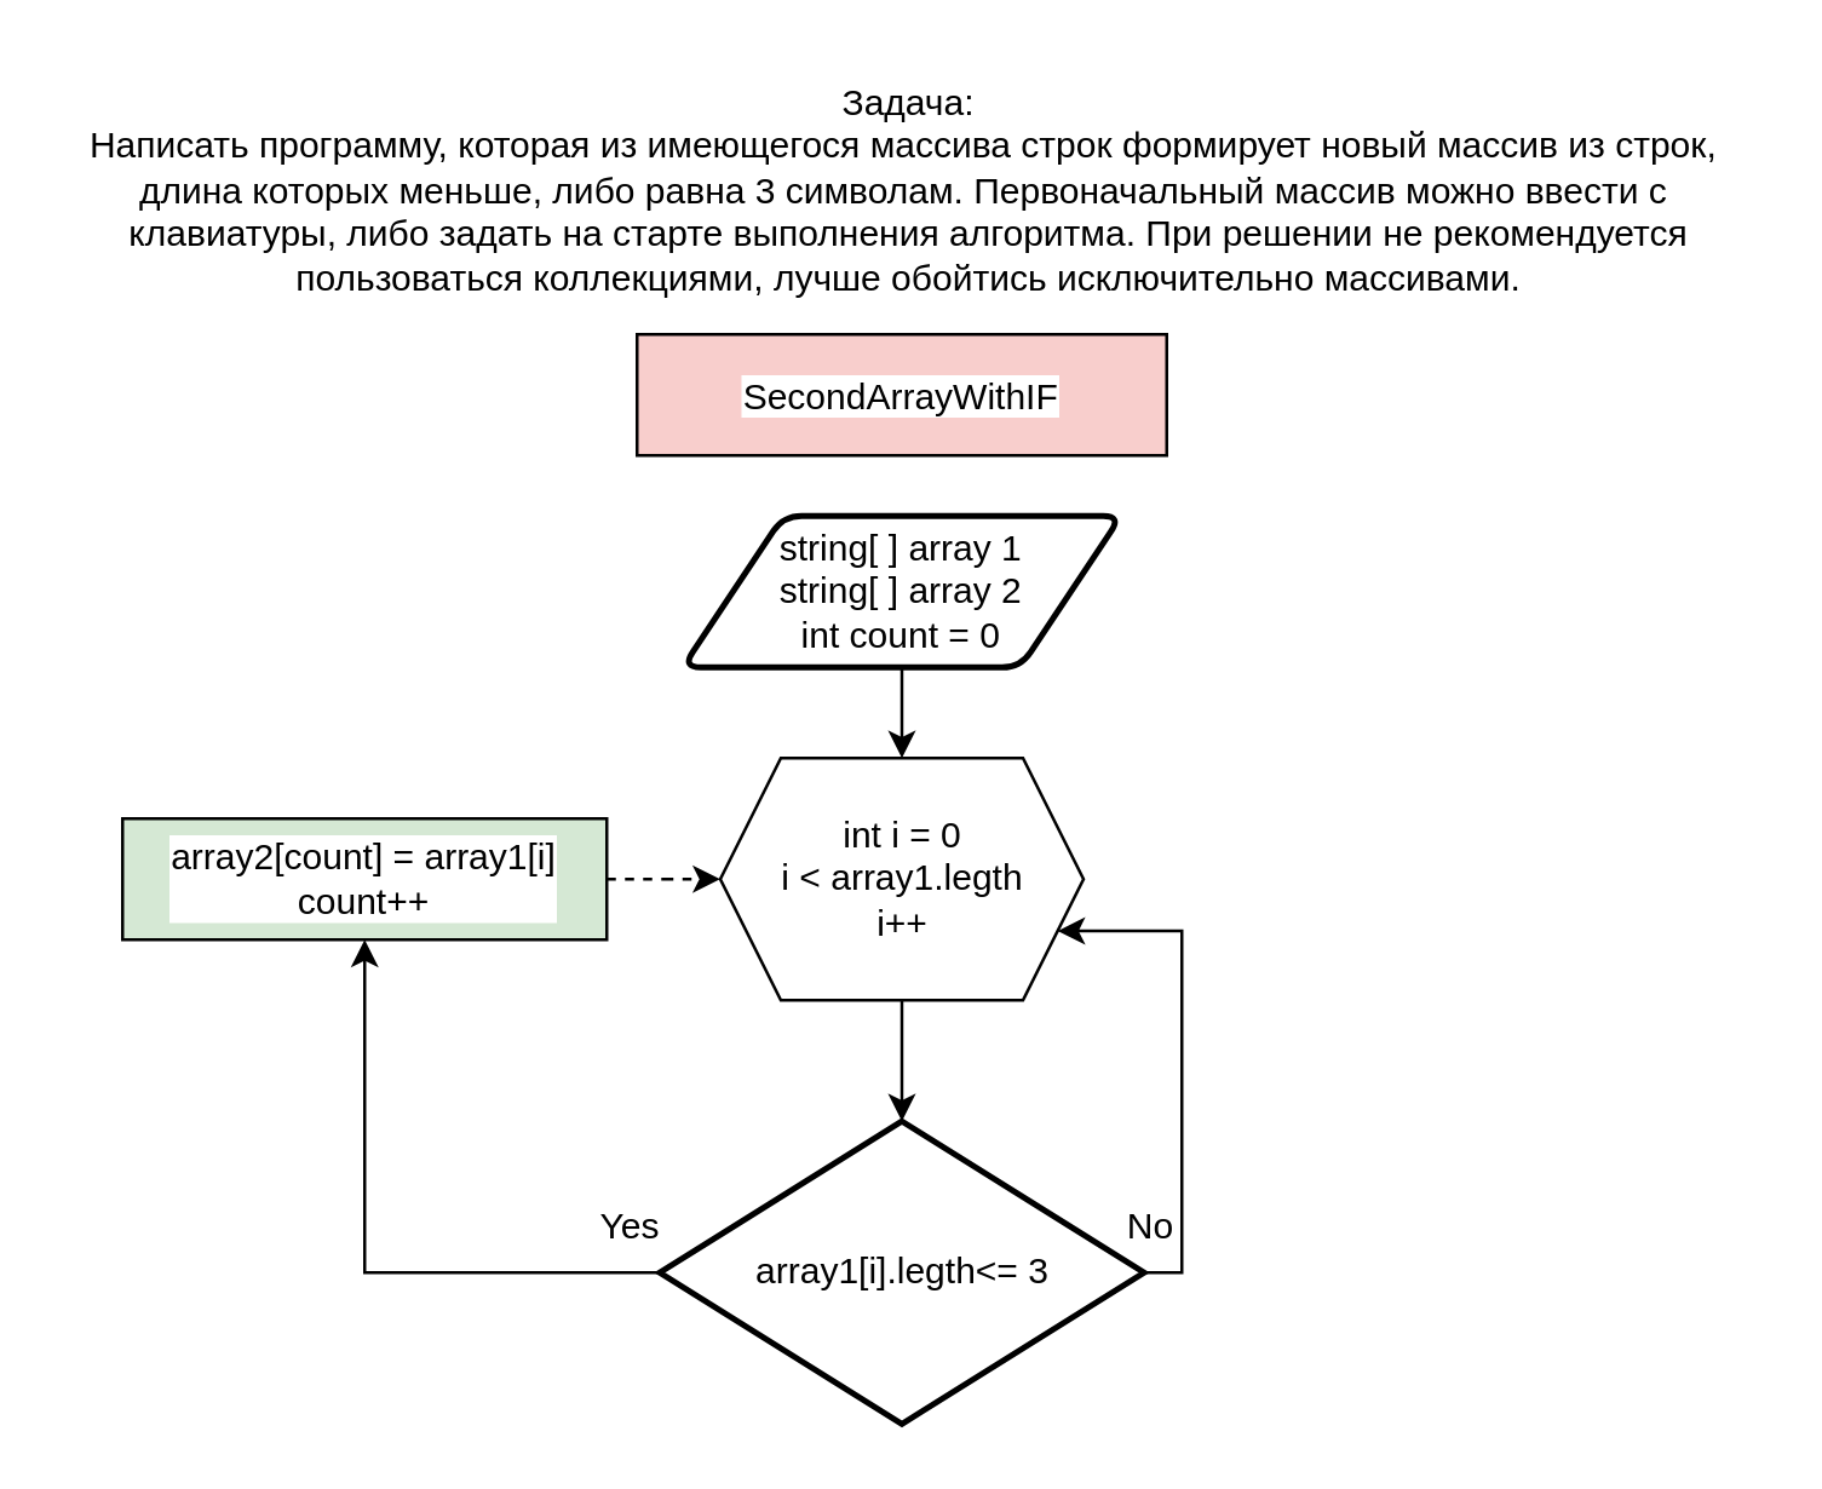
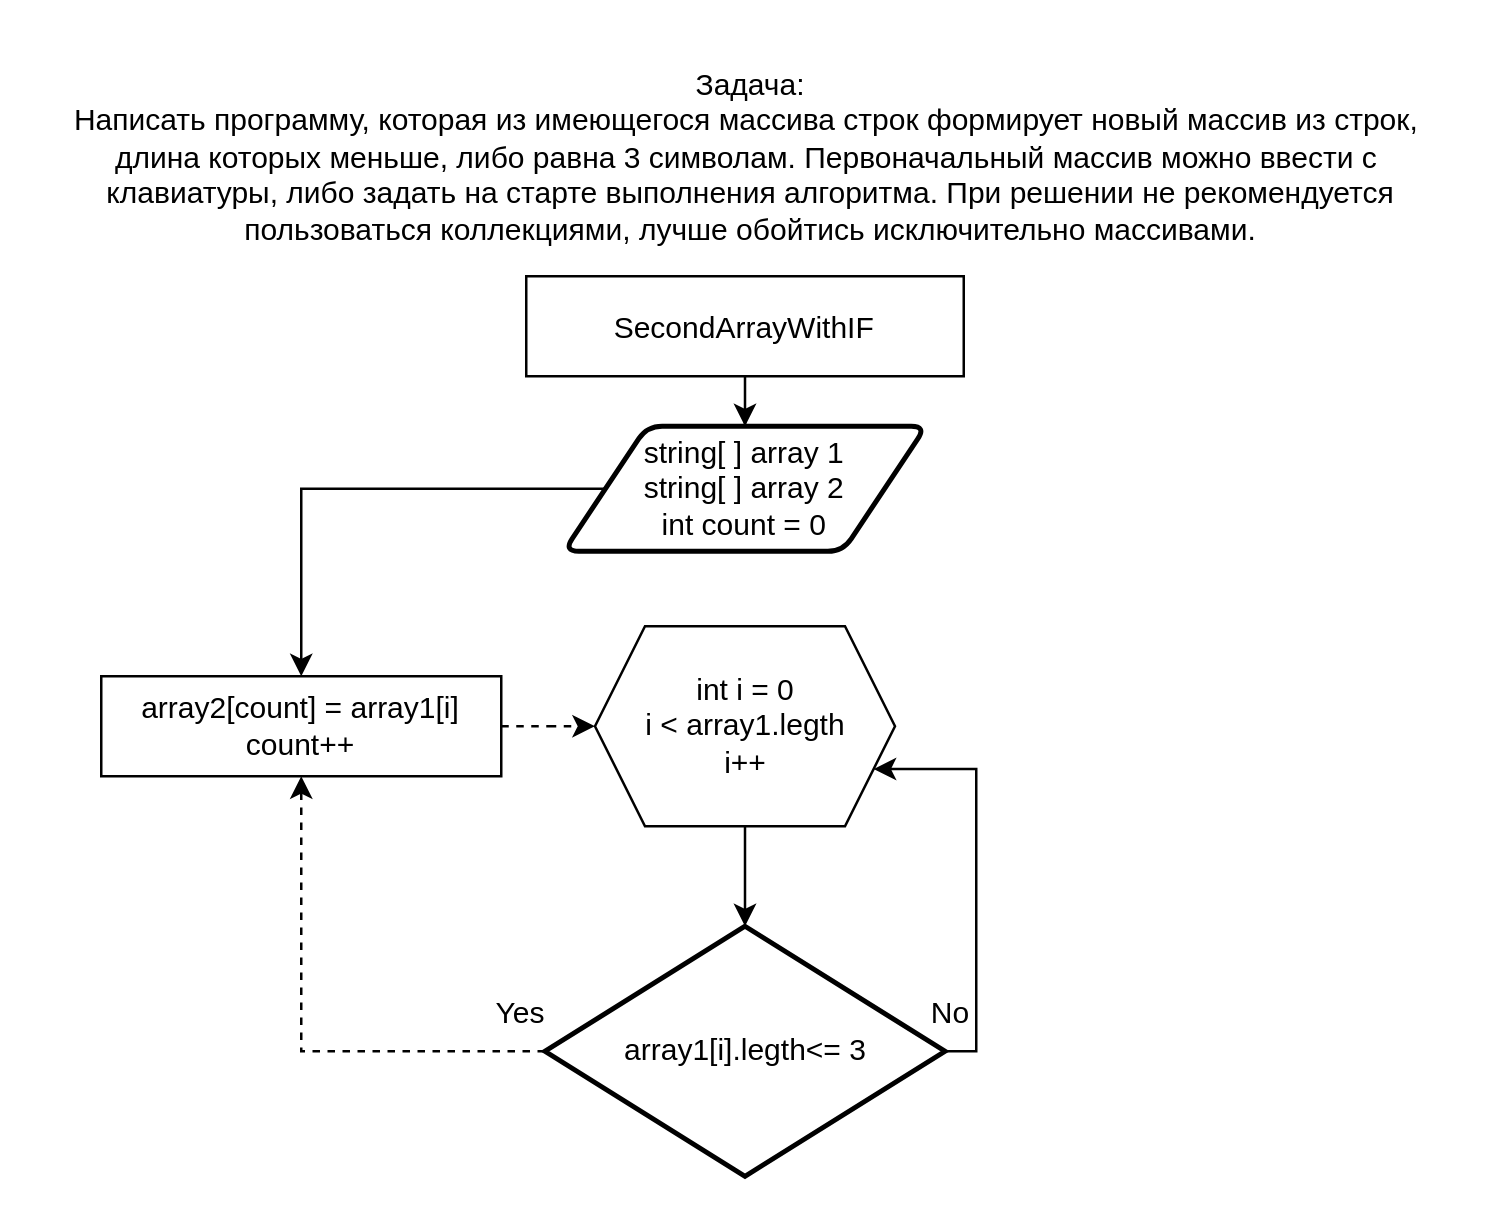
- <mxCell id="6" value="&lt;div style=&quot;line-height: 22px;&quot;&gt;&lt;span style=&quot;background-color: rgb(255, 255, 255);&quot;&gt;&lt;font style=&quot;font-size: 12px;&quot;&gt;SecondArrayWithIF&lt;/font&gt;&lt;/span&gt;&lt;/div&gt;" style="whiteSpace=wrap;html=1;align=center;fillColor=#f8cecc;" parent="1" vertex="1"><mxGeometry x="210" y="110" width="175" height="40" as="geometry" /></mxCell>
+ <mxCell id="6" value="&lt;div style=&quot;line-height: 22px;&quot;&gt;&lt;span style=&quot;background-color: rgb(255, 255, 255);&quot;&gt;&lt;font style=&quot;font-size: 12px;&quot;&gt;SecondArrayWithIF&lt;/font&gt;&lt;/span&gt;&lt;/div&gt;" style="whiteSpace=wrap;html=1;align=center;" parent="1" vertex="1"><mxGeometry x="210" y="110" width="175" height="40" as="geometry" /></mxCell>
+ <mxCell id="5" value="" style="edgeStyle=orthogonalEdgeStyle;rounded=0;orthogonalLoop=1;jettySize=auto;html=1;" parent="1" source="6" target="4" edge="1"><mxGeometry relative="1" as="geometry" /></mxCell>
- <mxCell id="3" value="" style="edgeStyle=orthogonalEdgeStyle;rounded=0;orthogonalLoop=1;jettySize=auto;html=1;fontFamily=Helvetica;fontSize=12;fontColor=#000000;" edge="1" parent="1" source="4" target="8"><mxGeometry relative="1" as="geometry" /></mxCell>
+ <mxCell id="3" value="" style="edgeStyle=orthogonalEdgeStyle;rounded=0;orthogonalLoop=1;jettySize=auto;html=1;fontFamily=Helvetica;fontSize=12;fontColor=#000000;" edge="1" parent="1" source="4" target="13"><mxGeometry relative="1" as="geometry" /></mxCell>
- <mxCell id="13" value="array2[count] = array1[i]&lt;br&gt;count++" style="whiteSpace=wrap;html=1;align=center;labelBackgroundColor=#FFFFFF;fontFamily=Helvetica;fontSize=12;fontColor=#000000;fillColor=#d5e8d4;" vertex="1" parent="1"><mxGeometry x="40" y="270" width="160" height="40" as="geometry" /></mxCell>
+ <mxCell id="13" value="array2[count] = array1[i]&lt;br&gt;count++" style="whiteSpace=wrap;html=1;align=center;labelBackgroundColor=#FFFFFF;fontFamily=Helvetica;fontSize=12;fontColor=#000000;" vertex="1" parent="1"><mxGeometry x="40" y="270" width="160" height="40" as="geometry" /></mxCell>
- <mxCell id="9" style="edgeStyle=orthogonalEdgeStyle;rounded=0;orthogonalLoop=1;jettySize=auto;html=1;fontFamily=Helvetica;fontSize=12;fontColor=#000000;" edge="1" parent="1" source="11" target="13"><mxGeometry relative="1" as="geometry" /></mxCell>
+ <mxCell id="9" style="edgeStyle=orthogonalEdgeStyle;rounded=0;orthogonalLoop=1;jettySize=auto;html=1;fontFamily=Helvetica;fontSize=12;fontColor=#000000;dashed=1;" edge="1" parent="1" source="11" target="13"><mxGeometry relative="1" as="geometry" /></mxCell>
